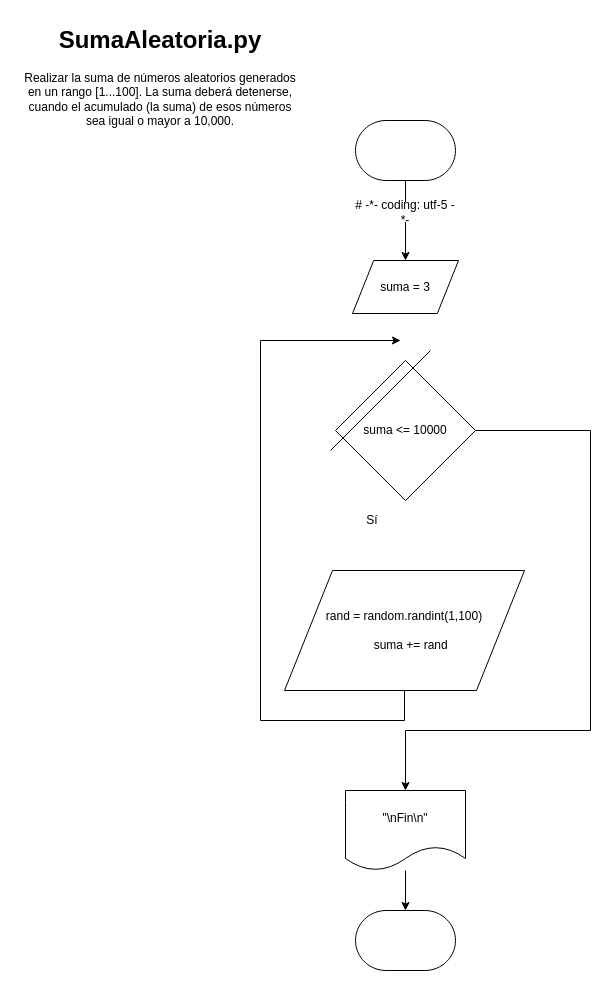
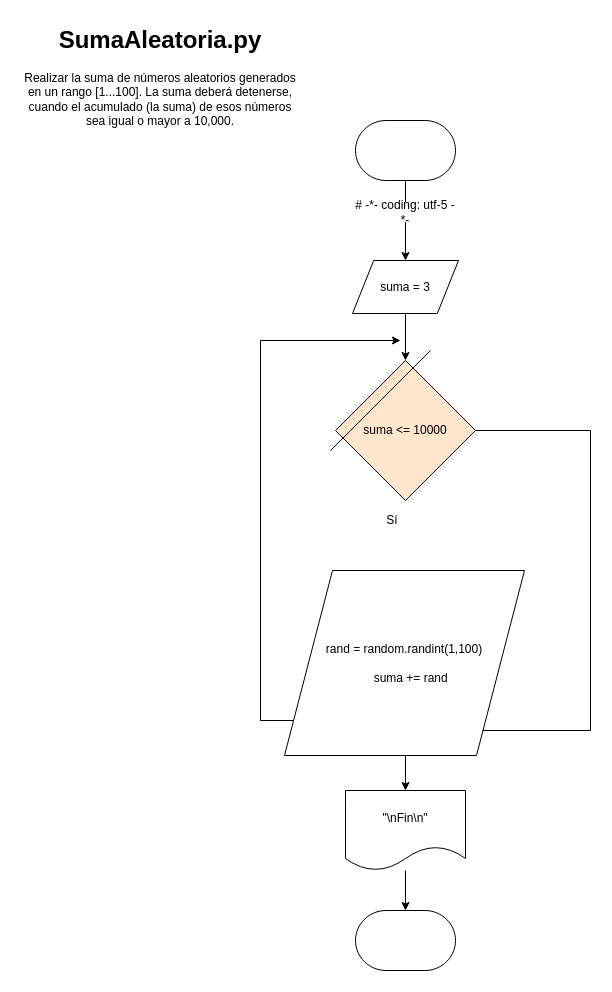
+ <mxCell id="10" value="" style="edgeStyle=orthogonalEdgeStyle;rounded=0;orthogonalLoop=1;jettySize=auto;html=1;endArrow=classic;endFill=1;" parent="1" source="5" target="9" edge="1"><mxGeometry relative="1" as="geometry" /></mxCell>
- <mxCell id="9" value="suma &amp;lt;= 10000" style="rhombus;whiteSpace=wrap;html=1;fillColor=#ffffff;" parent="1" vertex="1"><mxGeometry x="335" y="360" width="140" height="140" as="geometry" /></mxCell>
+ <mxCell id="9" value="suma &amp;lt;= 10000" style="rhombus;whiteSpace=wrap;html=1;fillColor=#ffe6cc;" parent="1" vertex="1"><mxGeometry x="335" y="360" width="140" height="140" as="geometry" /></mxCell>
- <mxCell id="15" value="Sí" style="text;html=1;strokeColor=none;fillColor=none;align=center;verticalAlign=middle;whiteSpace=wrap;rounded=0;" parent="1" vertex="1"><mxGeometry x="352" y="510" width="40" height="20" as="geometry" /></mxCell>
+ <mxCell id="15" value="Sí" style="text;html=1;strokeColor=none;fillColor=none;align=center;verticalAlign=middle;whiteSpace=wrap;rounded=0;" parent="1" vertex="1"><mxGeometry x="372" y="510" width="40" height="20" as="geometry" /></mxCell>
- <mxCell id="12" value="rand = random.randint(1,100)&lt;br&gt;&lt;br&gt;&amp;nbsp;&amp;nbsp; &amp;nbsp;suma += rand" style="shape=parallelogram;perimeter=parallelogramPerimeter;whiteSpace=wrap;html=1;fillColor=#ffffff;" parent="1" vertex="1"><mxGeometry x="284" y="570" width="240" height="120" as="geometry" /></mxCell>
+ <mxCell id="12" value="rand = random.randint(1,100)&lt;br&gt;&lt;br&gt;&amp;nbsp;&amp;nbsp; &amp;nbsp;suma += rand" style="shape=parallelogram;perimeter=parallelogramPerimeter;whiteSpace=wrap;html=1;fillColor=#ffffff;" parent="1" vertex="1"><mxGeometry x="284" y="570" width="240" height="185" as="geometry" /></mxCell>
